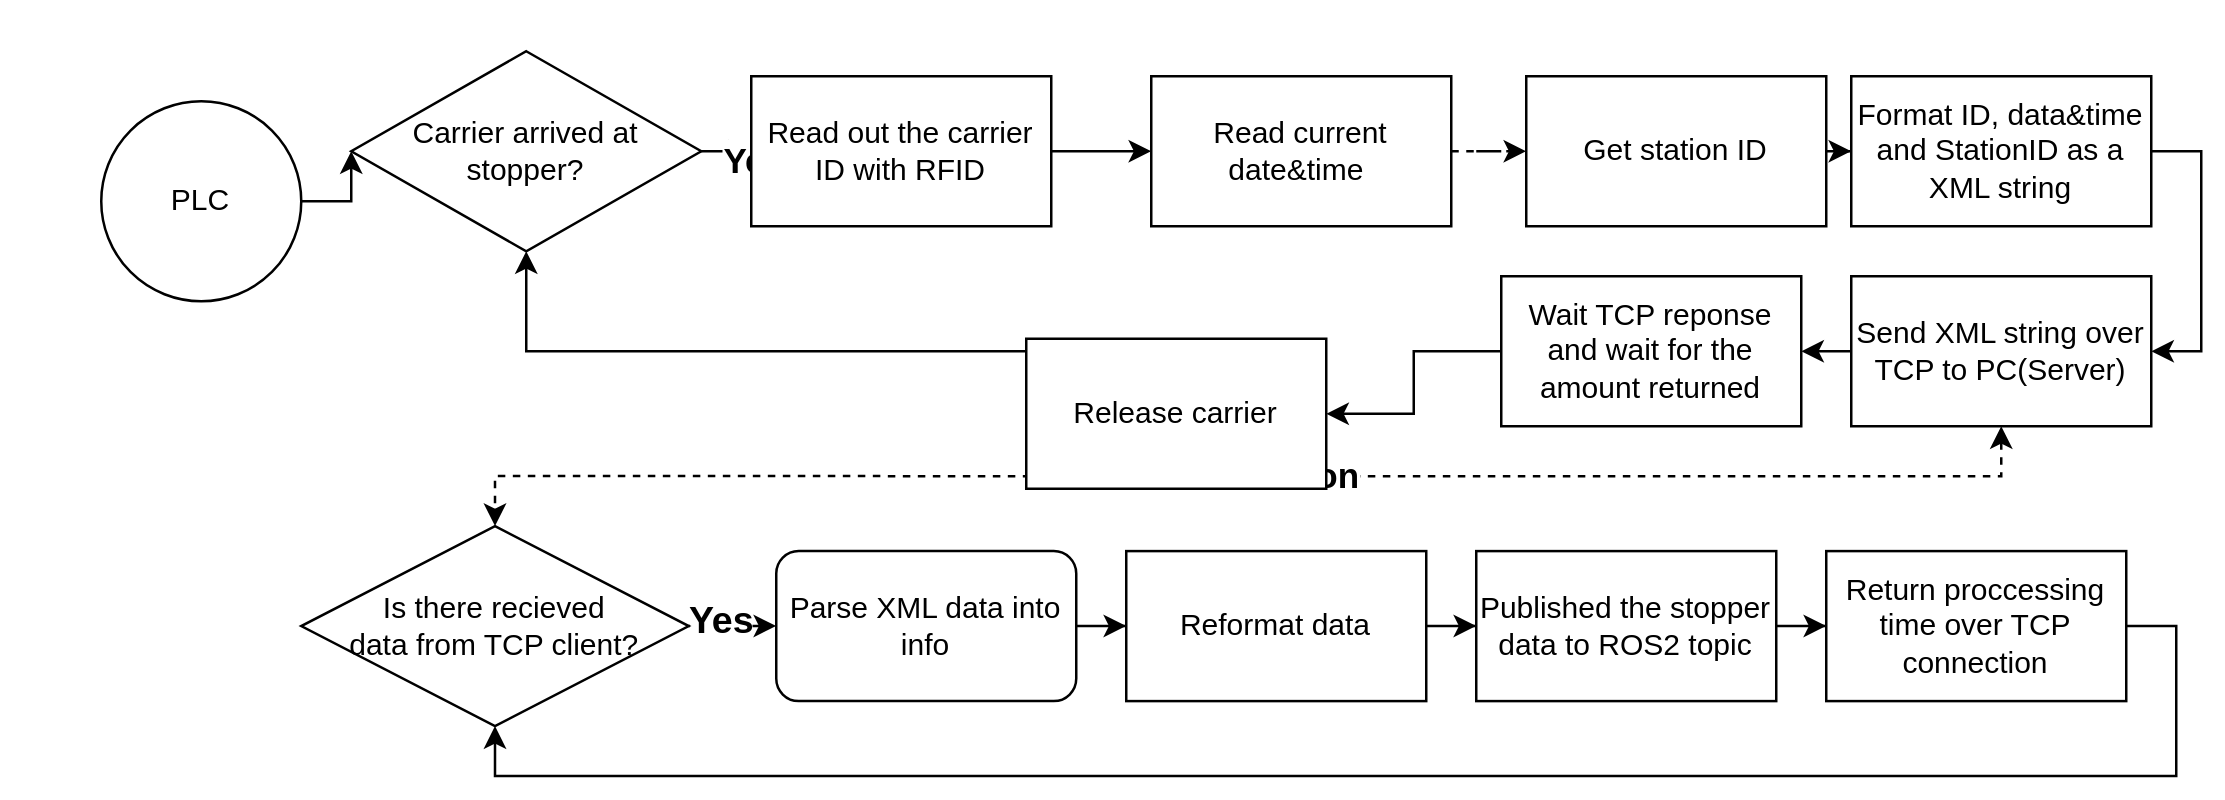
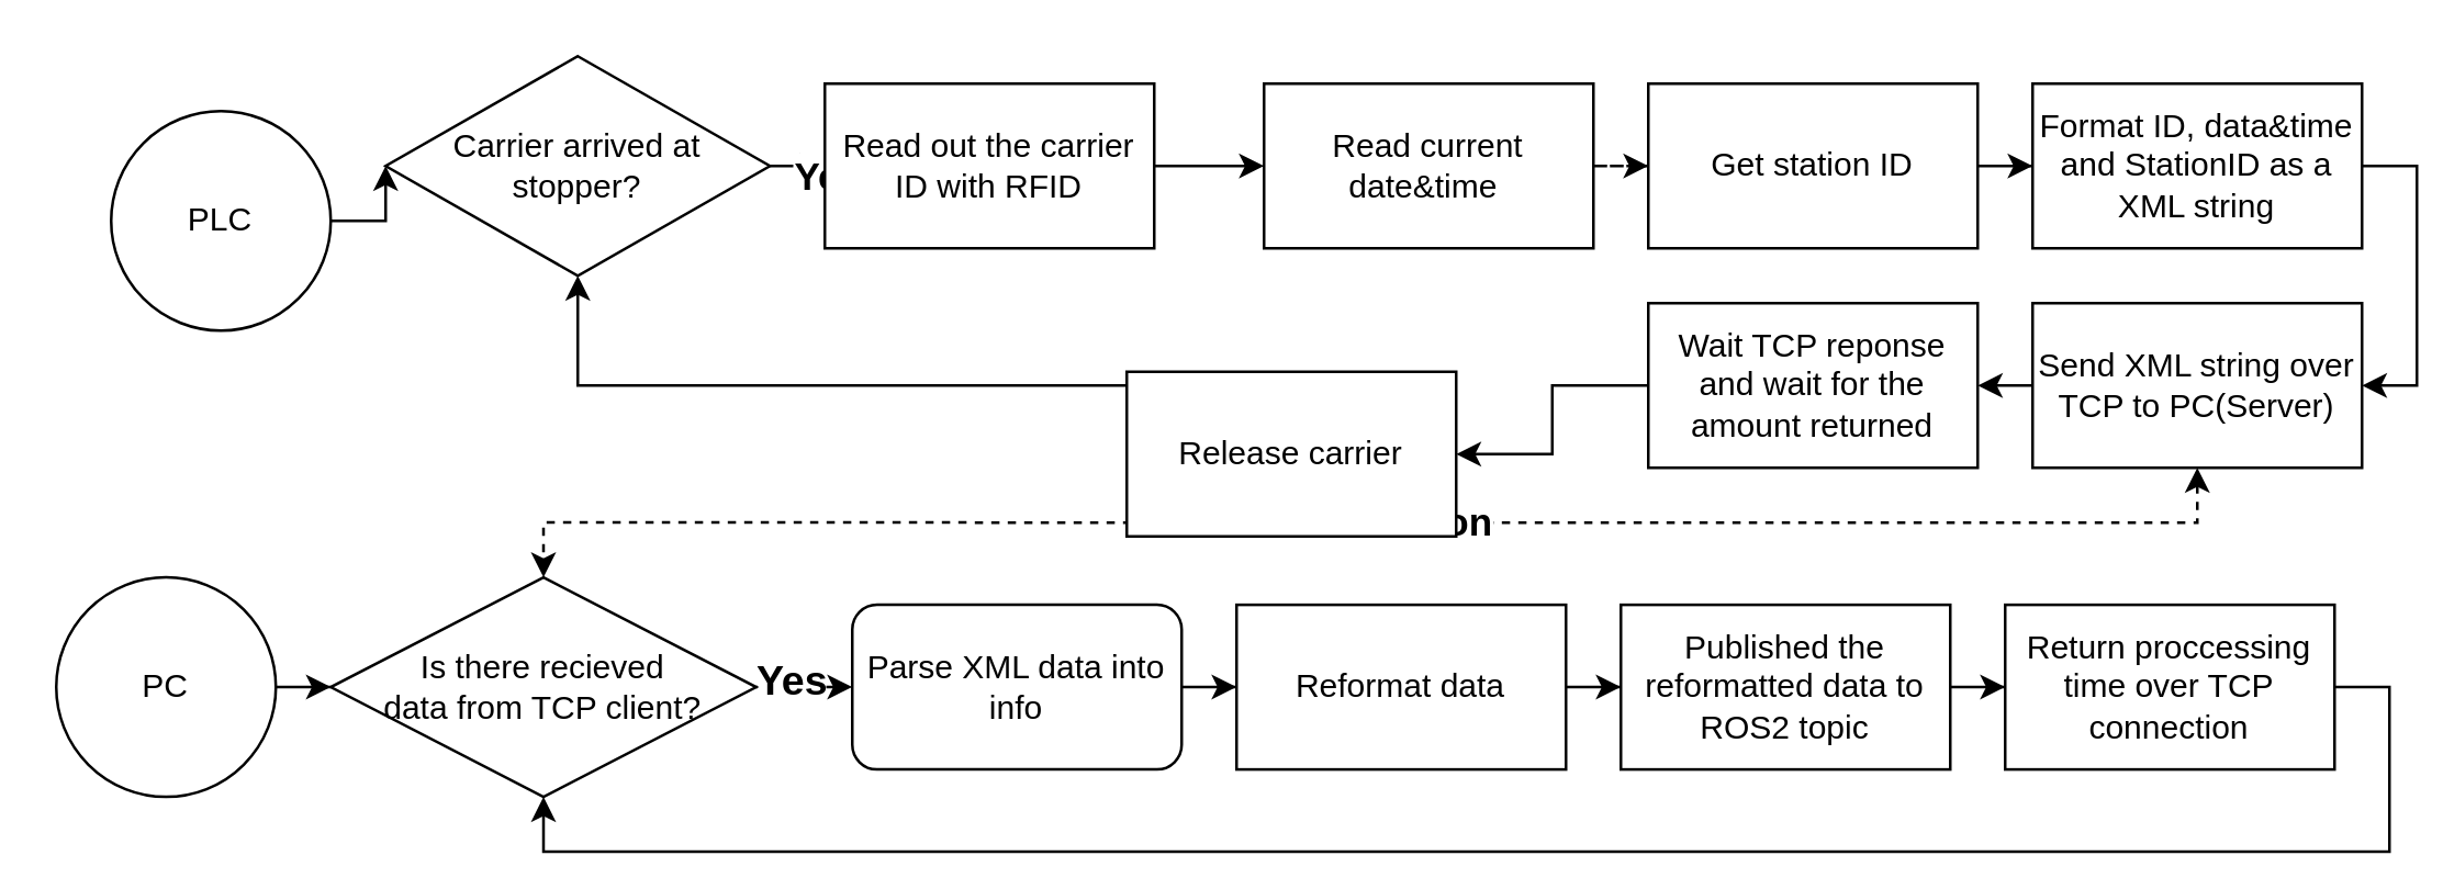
- <mxCell id="12" value="Get station ID" style="whiteSpace=wrap;html=1;" vertex="1" parent="1"><mxGeometry x="610" y="30" width="120" height="60" as="geometry" /></mxCell>
+ <mxCell id="12" value="Get station ID" style="whiteSpace=wrap;html=1;" vertex="1" parent="1"><mxGeometry x="600" y="30" width="120" height="60" as="geometry" /></mxCell>
+ <mxCell id="22" value="PC" style="ellipse;whiteSpace=wrap;html=1;aspect=fixed;" vertex="1" parent="1"><mxGeometry x="20" y="209.94" width="80" height="80" as="geometry" /></mxCell>
+ <mxCell id="21" value="" style="edgeStyle=orthogonalEdgeStyle;rounded=0;orthogonalLoop=1;jettySize=auto;html=1;" edge="1" parent="1" source="22" target="25"><mxGeometry relative="1" as="geometry" /></mxCell>
- <mxCell id="31" value="Published the stopper data to ROS2 topic" style="whiteSpace=wrap;html=1;" vertex="1" parent="1"><mxGeometry x="590" y="219.94" width="120" height="60" as="geometry" /></mxCell>
+ <mxCell id="31" value="Published the reformatted data to ROS2 topic" style="whiteSpace=wrap;html=1;" vertex="1" parent="1"><mxGeometry x="590" y="219.94" width="120" height="60" as="geometry" /></mxCell>
